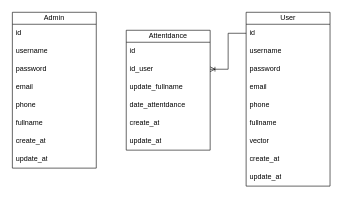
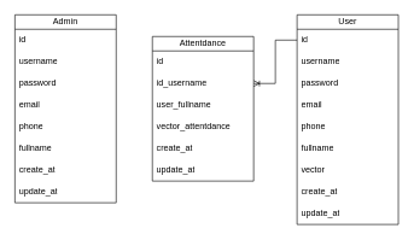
- <mxCell id="23" value="id_user" style="text;strokeColor=none;fillColor=none;align=left;verticalAlign=middle;spacingLeft=4;spacingRight=4;overflow=hidden;points=[[0,0.5],[1,0.5]];portConstraint=eastwest;rotatable=0;whiteSpace=wrap;html=1;" vertex="1" parent="21"><mxGeometry y="50" width="140" height="30" as="geometry" /></mxCell>
+ <mxCell id="23" value="id_username" style="text;strokeColor=none;fillColor=none;align=left;verticalAlign=middle;spacingLeft=4;spacingRight=4;overflow=hidden;points=[[0,0.5],[1,0.5]];portConstraint=eastwest;rotatable=0;whiteSpace=wrap;html=1;" vertex="1" parent="21"><mxGeometry y="50" width="140" height="30" as="geometry" /></mxCell>
- <mxCell id="24" value="update_fullname" style="text;strokeColor=none;fillColor=none;align=left;verticalAlign=middle;spacingLeft=4;spacingRight=4;overflow=hidden;points=[[0,0.5],[1,0.5]];portConstraint=eastwest;rotatable=0;whiteSpace=wrap;html=1;" vertex="1" parent="21"><mxGeometry y="80" width="140" height="30" as="geometry" /></mxCell>
+ <mxCell id="24" value="user_fullname" style="text;strokeColor=none;fillColor=none;align=left;verticalAlign=middle;spacingLeft=4;spacingRight=4;overflow=hidden;points=[[0,0.5],[1,0.5]];portConstraint=eastwest;rotatable=0;whiteSpace=wrap;html=1;" vertex="1" parent="21"><mxGeometry y="80" width="140" height="30" as="geometry" /></mxCell>
- <mxCell id="25" value="date_attentdance" style="text;strokeColor=none;fillColor=none;align=left;verticalAlign=middle;spacingLeft=4;spacingRight=4;overflow=hidden;points=[[0,0.5],[1,0.5]];portConstraint=eastwest;rotatable=0;whiteSpace=wrap;html=1;" vertex="1" parent="21"><mxGeometry y="110" width="140" height="30" as="geometry" /></mxCell>
+ <mxCell id="25" value="vector_attentdance" style="text;strokeColor=none;fillColor=none;align=left;verticalAlign=middle;spacingLeft=4;spacingRight=4;overflow=hidden;points=[[0,0.5],[1,0.5]];portConstraint=eastwest;rotatable=0;whiteSpace=wrap;html=1;" vertex="1" parent="21"><mxGeometry y="110" width="140" height="30" as="geometry" /></mxCell>
